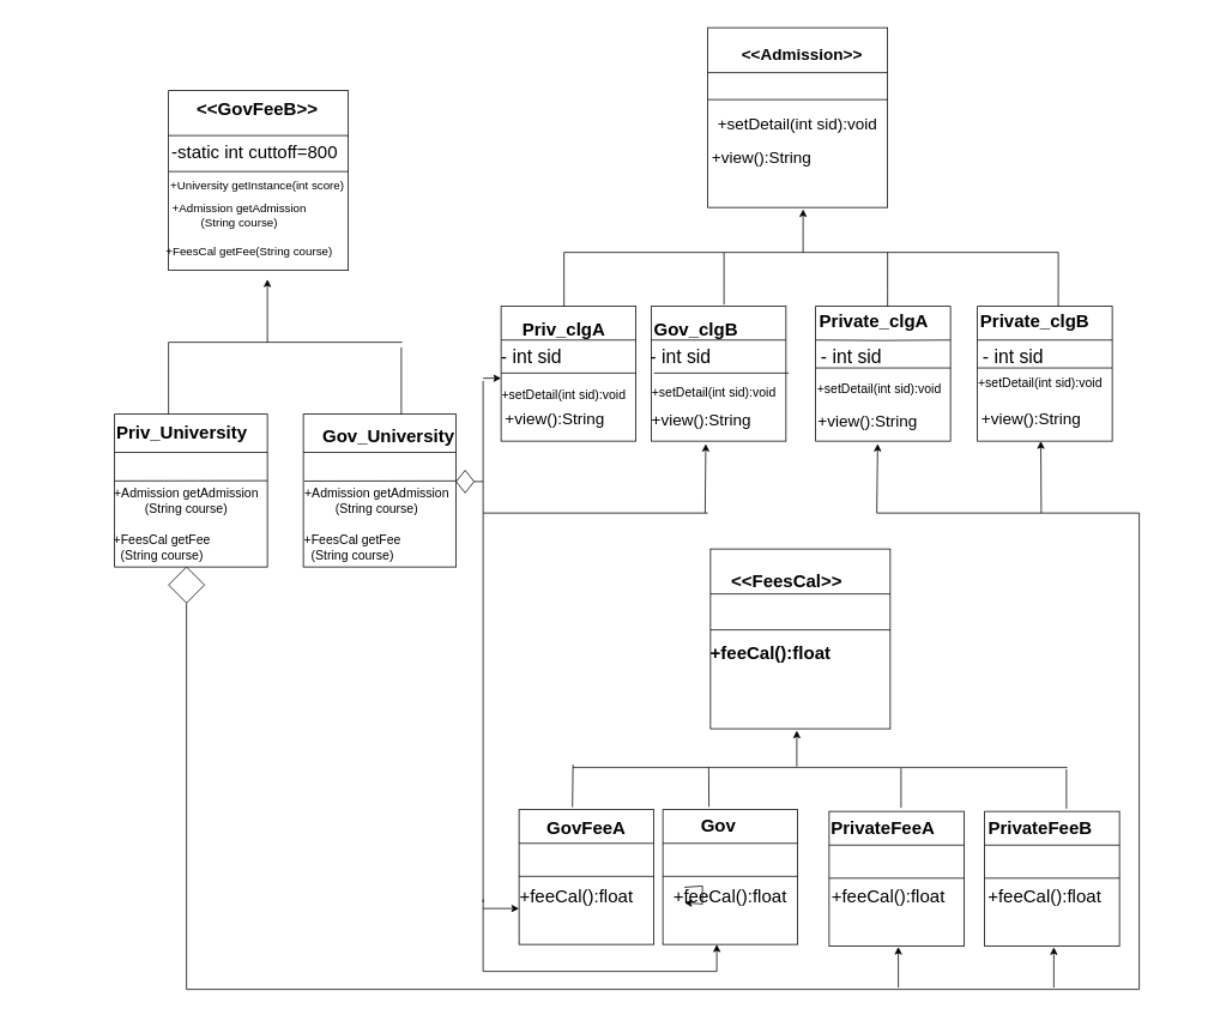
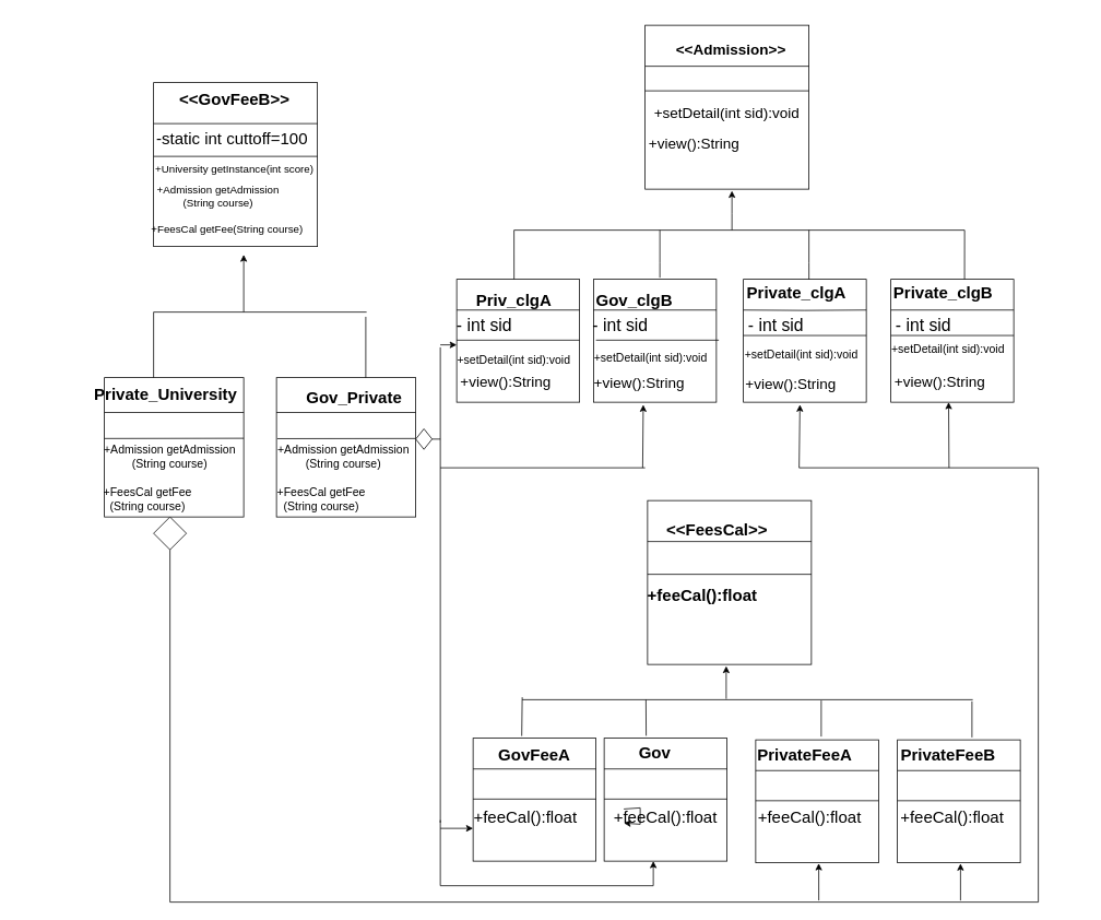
- <mxCell id="52" value="-static int cuttoff=800" style="text;html=1;strokeColor=none;fillColor=none;align=center;verticalAlign=middle;whiteSpace=wrap;rounded=0;fontSize=20;" parent="1" vertex="1"><mxGeometry x="123" y="153" width="320" height="30" as="geometry" /></mxCell>
+ <mxCell id="52" value="-static int cuttoff=100" style="text;html=1;strokeColor=none;fillColor=none;align=center;verticalAlign=middle;whiteSpace=wrap;rounded=0;fontSize=20;" parent="1" vertex="1"><mxGeometry x="123" y="153" width="320" height="30" as="geometry" /></mxCell>
- <mxCell id="63" value="Priv_University" style="text;html=1;strokeColor=none;fillColor=none;align=center;verticalAlign=middle;whiteSpace=wrap;rounded=0;fontSize=20;labelBorderColor=none;fontStyle=1" parent="1" vertex="1"><mxGeometry x="42" y="430" width="320" height="100" as="geometry" /></mxCell>
+ <mxCell id="63" value="Private_University" style="text;html=1;strokeColor=none;fillColor=none;align=center;verticalAlign=middle;whiteSpace=wrap;rounded=0;fontSize=20;labelBorderColor=none;fontStyle=1" parent="1" vertex="1"><mxGeometry x="42" y="430" width="320" height="100" as="geometry" /></mxCell>
- <mxCell id="62" value="Gov_University" style="text;html=1;strokeColor=none;fillColor=none;align=center;verticalAlign=middle;whiteSpace=wrap;rounded=0;fontSize=20;labelBorderColor=none;fontStyle=1" parent="1" vertex="1"><mxGeometry x="272" y="436.5" width="320" height="93.5" as="geometry" /></mxCell>
+ <mxCell id="62" value="Gov_Private" style="text;html=1;strokeColor=none;fillColor=none;align=center;verticalAlign=middle;whiteSpace=wrap;rounded=0;fontSize=20;labelBorderColor=none;fontStyle=1" parent="1" vertex="1"><mxGeometry x="272" y="436.5" width="320" height="93.5" as="geometry" /></mxCell>
